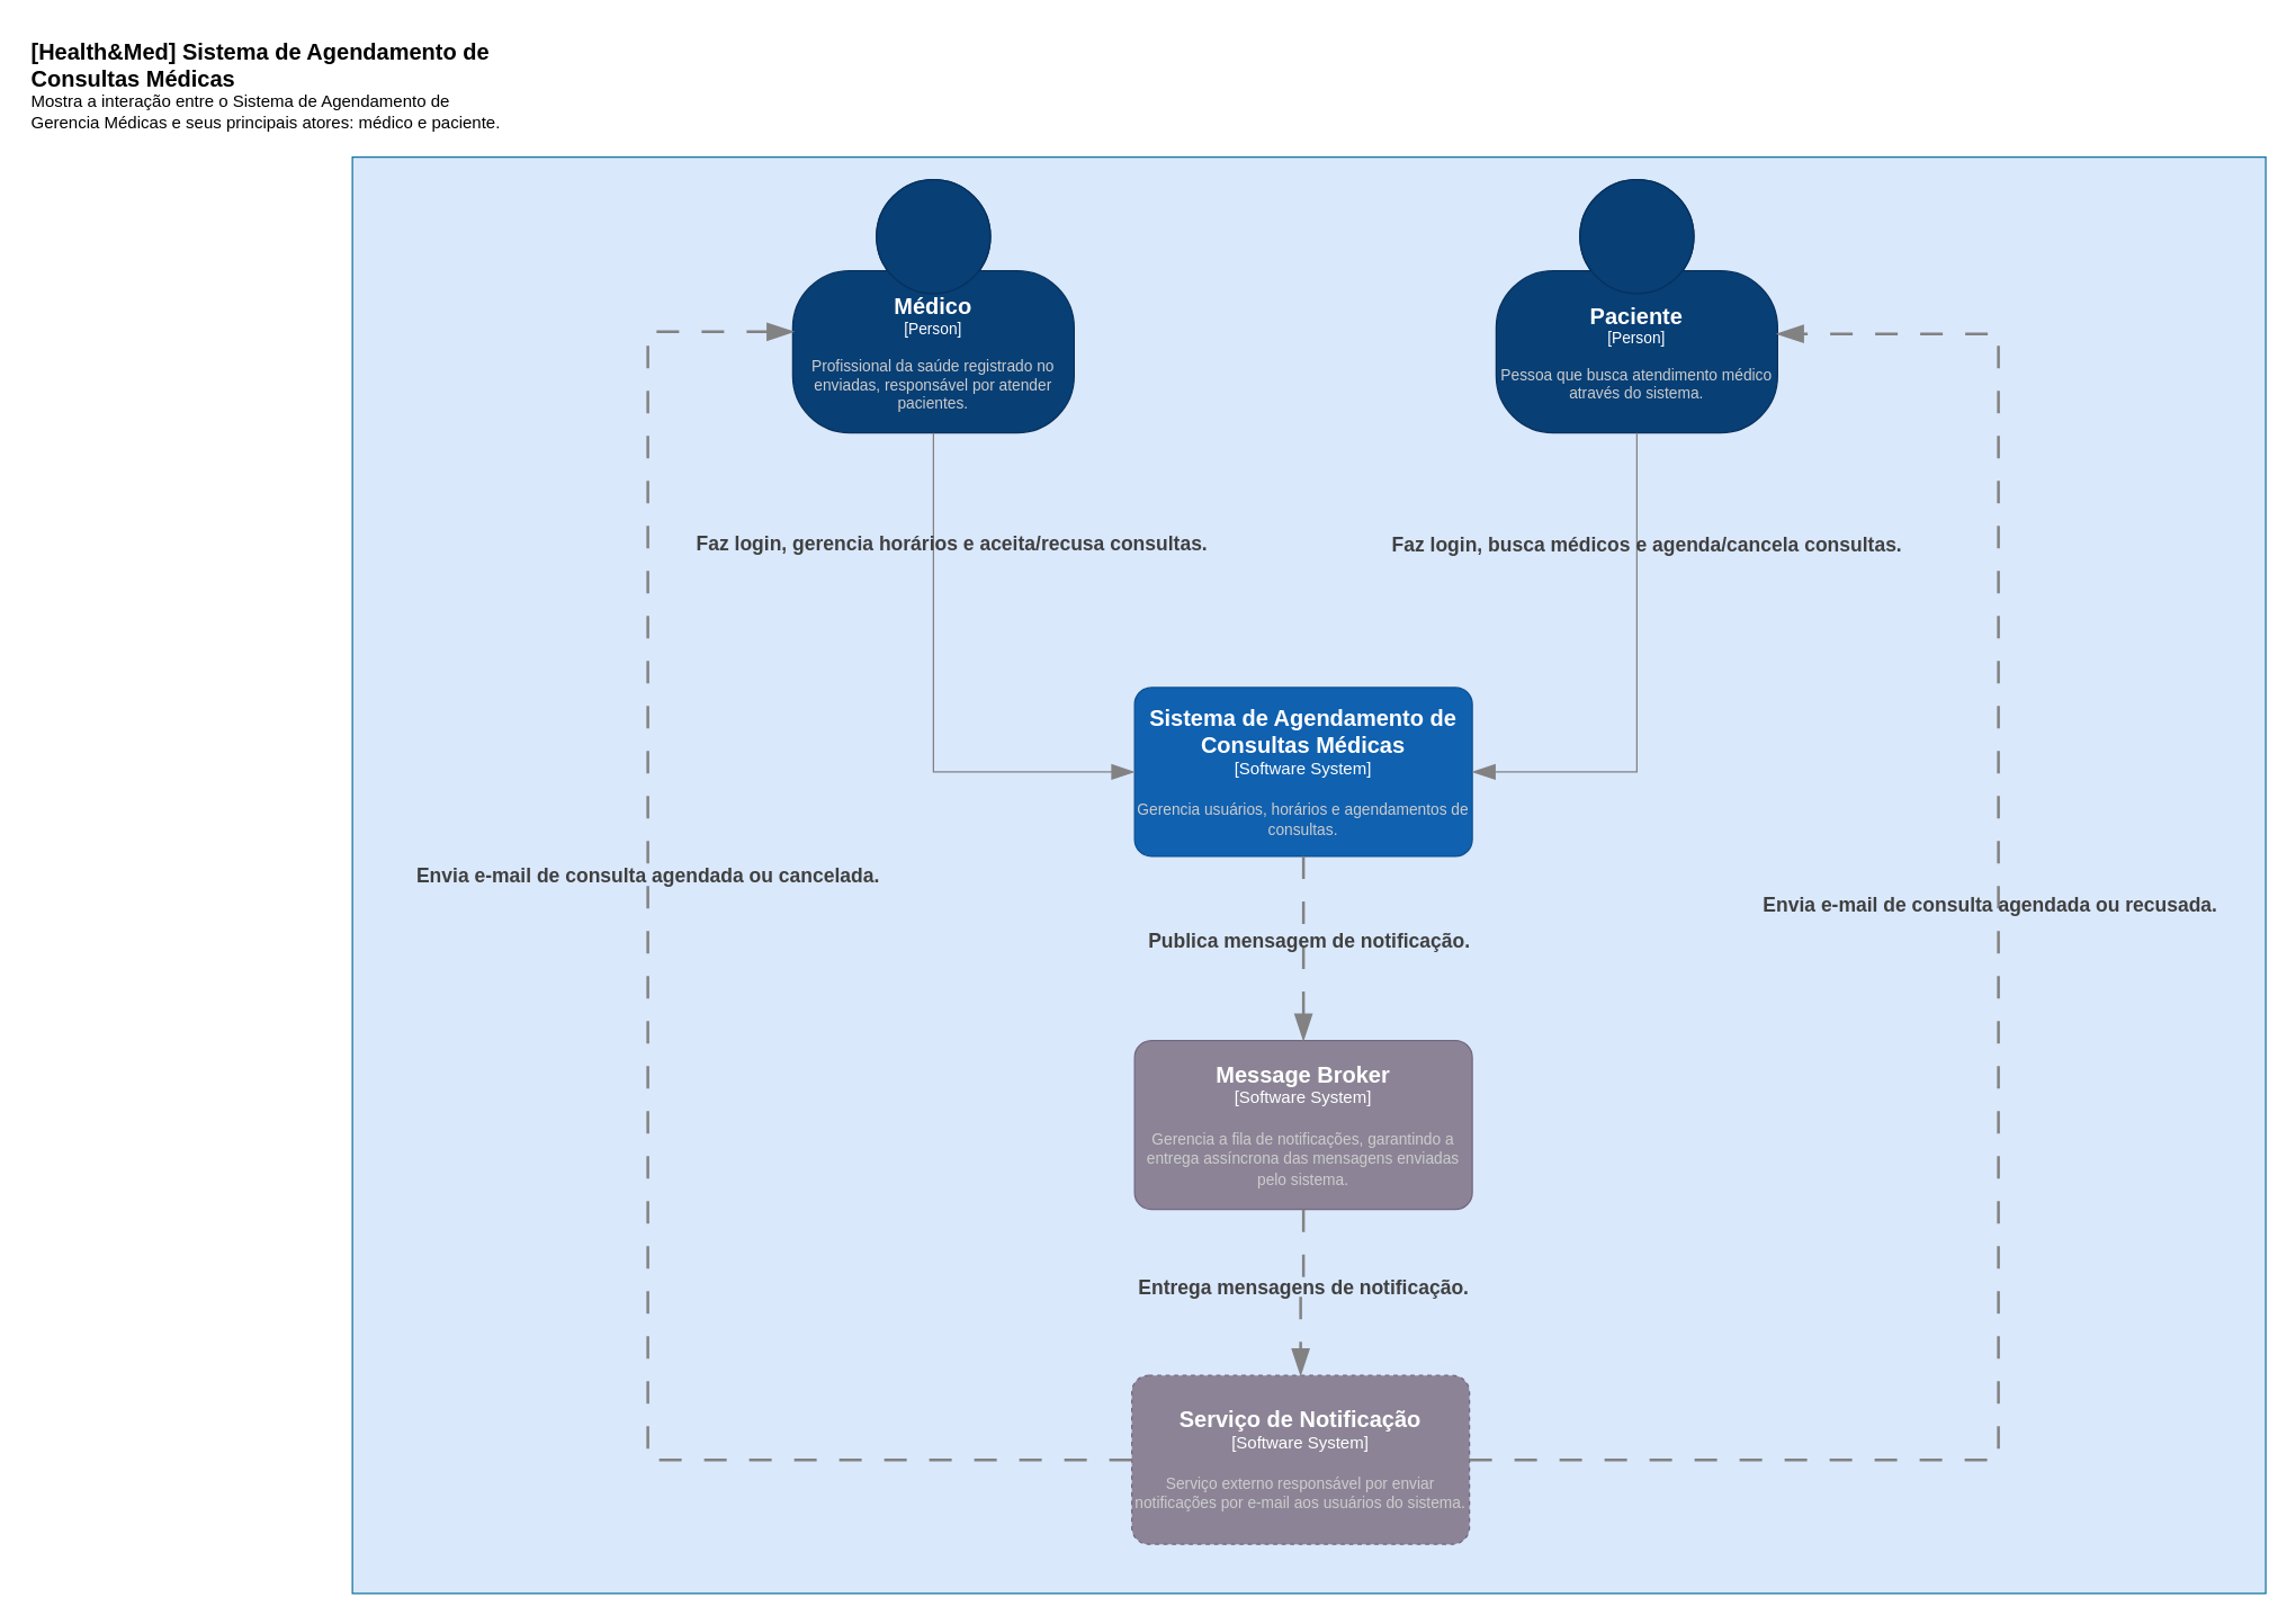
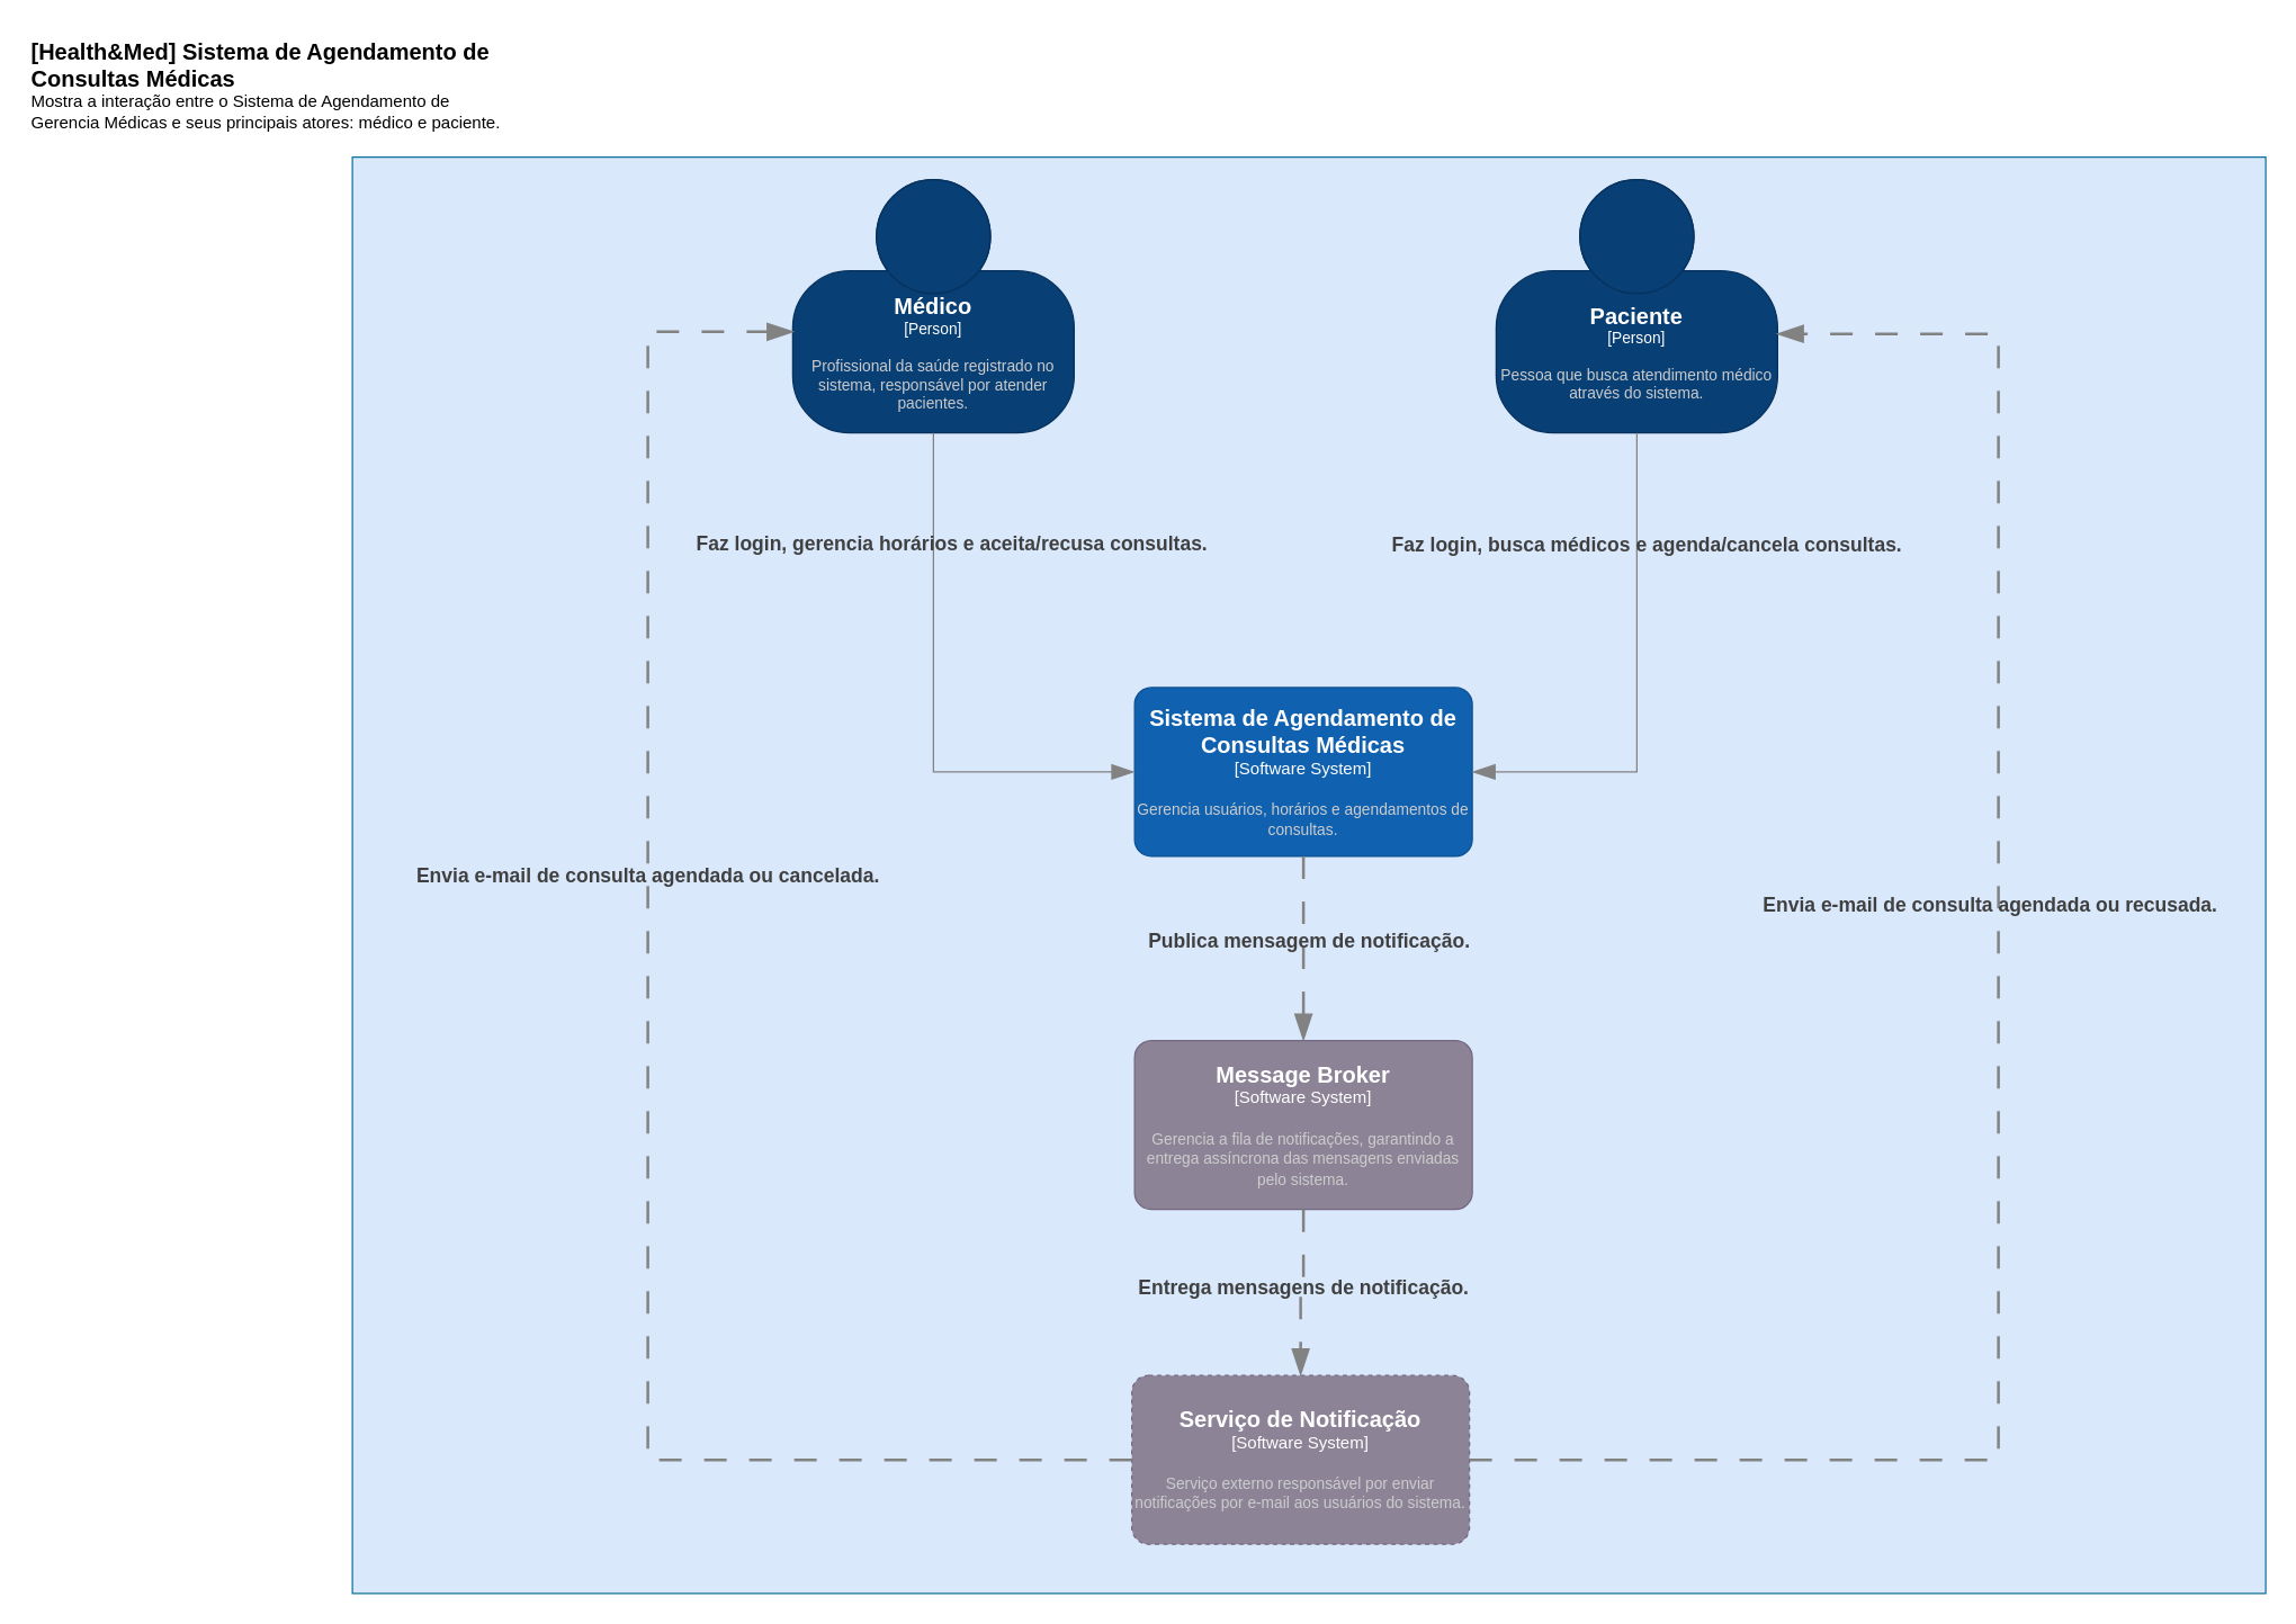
- <mxCell id="3" value="&lt;font style=&quot;font-size: 16px&quot;&gt;&lt;b&gt;Médico&lt;/b&gt;&lt;/font&gt;&lt;div&gt;[Person]&lt;/div&gt;&lt;br&gt;&lt;div&gt;&lt;font style=&quot;font-size: 11px&quot;&gt;&lt;font color=&quot;#cccccc&quot;&gt;Profissional da saúde registrado no enviadas, responsável por atender pacientes.&lt;/font&gt;&lt;/div&gt;" style="html=1;fontSize=11;dashed=0;whiteSpace=wrap;fillColor=#083F75;strokeColor=#06315C;fontColor=#ffffff;shape=mxgraph.c4.person2;align=center;metaEdit=1;points=[[0.5,0,0],[1,0.5,0],[1,0.75,0],[0.75,1,0],[0.5,1,0],[0.25,1,0],[0,0.75,0],[0,0.5,0]];resizable=0;" parent="1" vertex="1"><mxGeometry x="563" y="127" width="200" height="180" as="geometry" /></mxCell>
+ <mxCell id="3" value="&lt;font style=&quot;font-size: 16px&quot;&gt;&lt;b&gt;Médico&lt;/b&gt;&lt;/font&gt;&lt;div&gt;[Person]&lt;/div&gt;&lt;br&gt;&lt;div&gt;&lt;font style=&quot;font-size: 11px&quot;&gt;&lt;font color=&quot;#cccccc&quot;&gt;Profissional da saúde registrado no sistema, responsável por atender pacientes.&lt;/font&gt;&lt;/div&gt;" style="html=1;fontSize=11;dashed=0;whiteSpace=wrap;fillColor=#083F75;strokeColor=#06315C;fontColor=#ffffff;shape=mxgraph.c4.person2;align=center;metaEdit=1;points=[[0.5,0,0],[1,0.5,0],[1,0.75,0],[0.75,1,0],[0.5,1,0],[0.25,1,0],[0,0.75,0],[0,0.5,0]];resizable=0;" parent="1" vertex="1"><mxGeometry x="563" y="127" width="200" height="180" as="geometry" /></mxCell>
